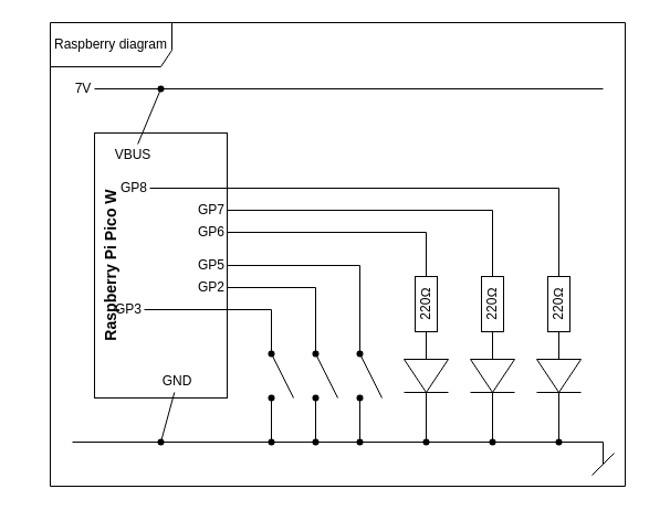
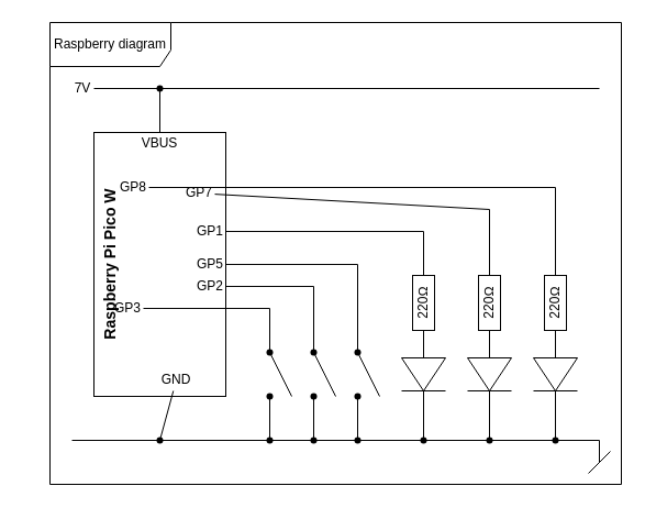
- <mxCell id="5" value="VBUS" style="text;html=1;strokeColor=none;fillColor=none;align=center;verticalAlign=middle;whiteSpace=wrap;rounded=0;" parent="1" vertex="1"><mxGeometry x="90" y="130" width="60" height="20" as="geometry" /></mxCell>
+ <mxCell id="5" value="VBUS" style="text;html=1;strokeColor=none;fillColor=none;align=center;verticalAlign=middle;whiteSpace=wrap;rounded=0;" parent="1" vertex="1"><mxGeometry x="115" y="120" width="60" height="20" as="geometry" /></mxCell>
- <mxCell id="53" value="GP7" style="text;html=1;strokeColor=none;fillColor=none;align=right;verticalAlign=middle;whiteSpace=wrap;rounded=0;" parent="1" vertex="1"><mxGeometry x="165" y="180" width="40" height="20" as="geometry" /></mxCell>
+ <mxCell id="53" value="GP7" style="text;html=1;strokeColor=none;fillColor=none;align=right;verticalAlign=middle;whiteSpace=wrap;rounded=0;" parent="1" vertex="1"><mxGeometry x="155" y="165" width="40" height="20" as="geometry" /></mxCell>
- <mxCell id="54" value="GP6" style="text;html=1;strokeColor=none;fillColor=none;align=right;verticalAlign=middle;whiteSpace=wrap;rounded=0;" parent="1" vertex="1"><mxGeometry x="165" y="200" width="40" height="20" as="geometry" /></mxCell>
+ <mxCell id="54" value="GP1" style="text;html=1;strokeColor=none;fillColor=none;align=right;verticalAlign=middle;whiteSpace=wrap;rounded=0;" parent="1" vertex="1"><mxGeometry x="165" y="200" width="40" height="20" as="geometry" /></mxCell>
